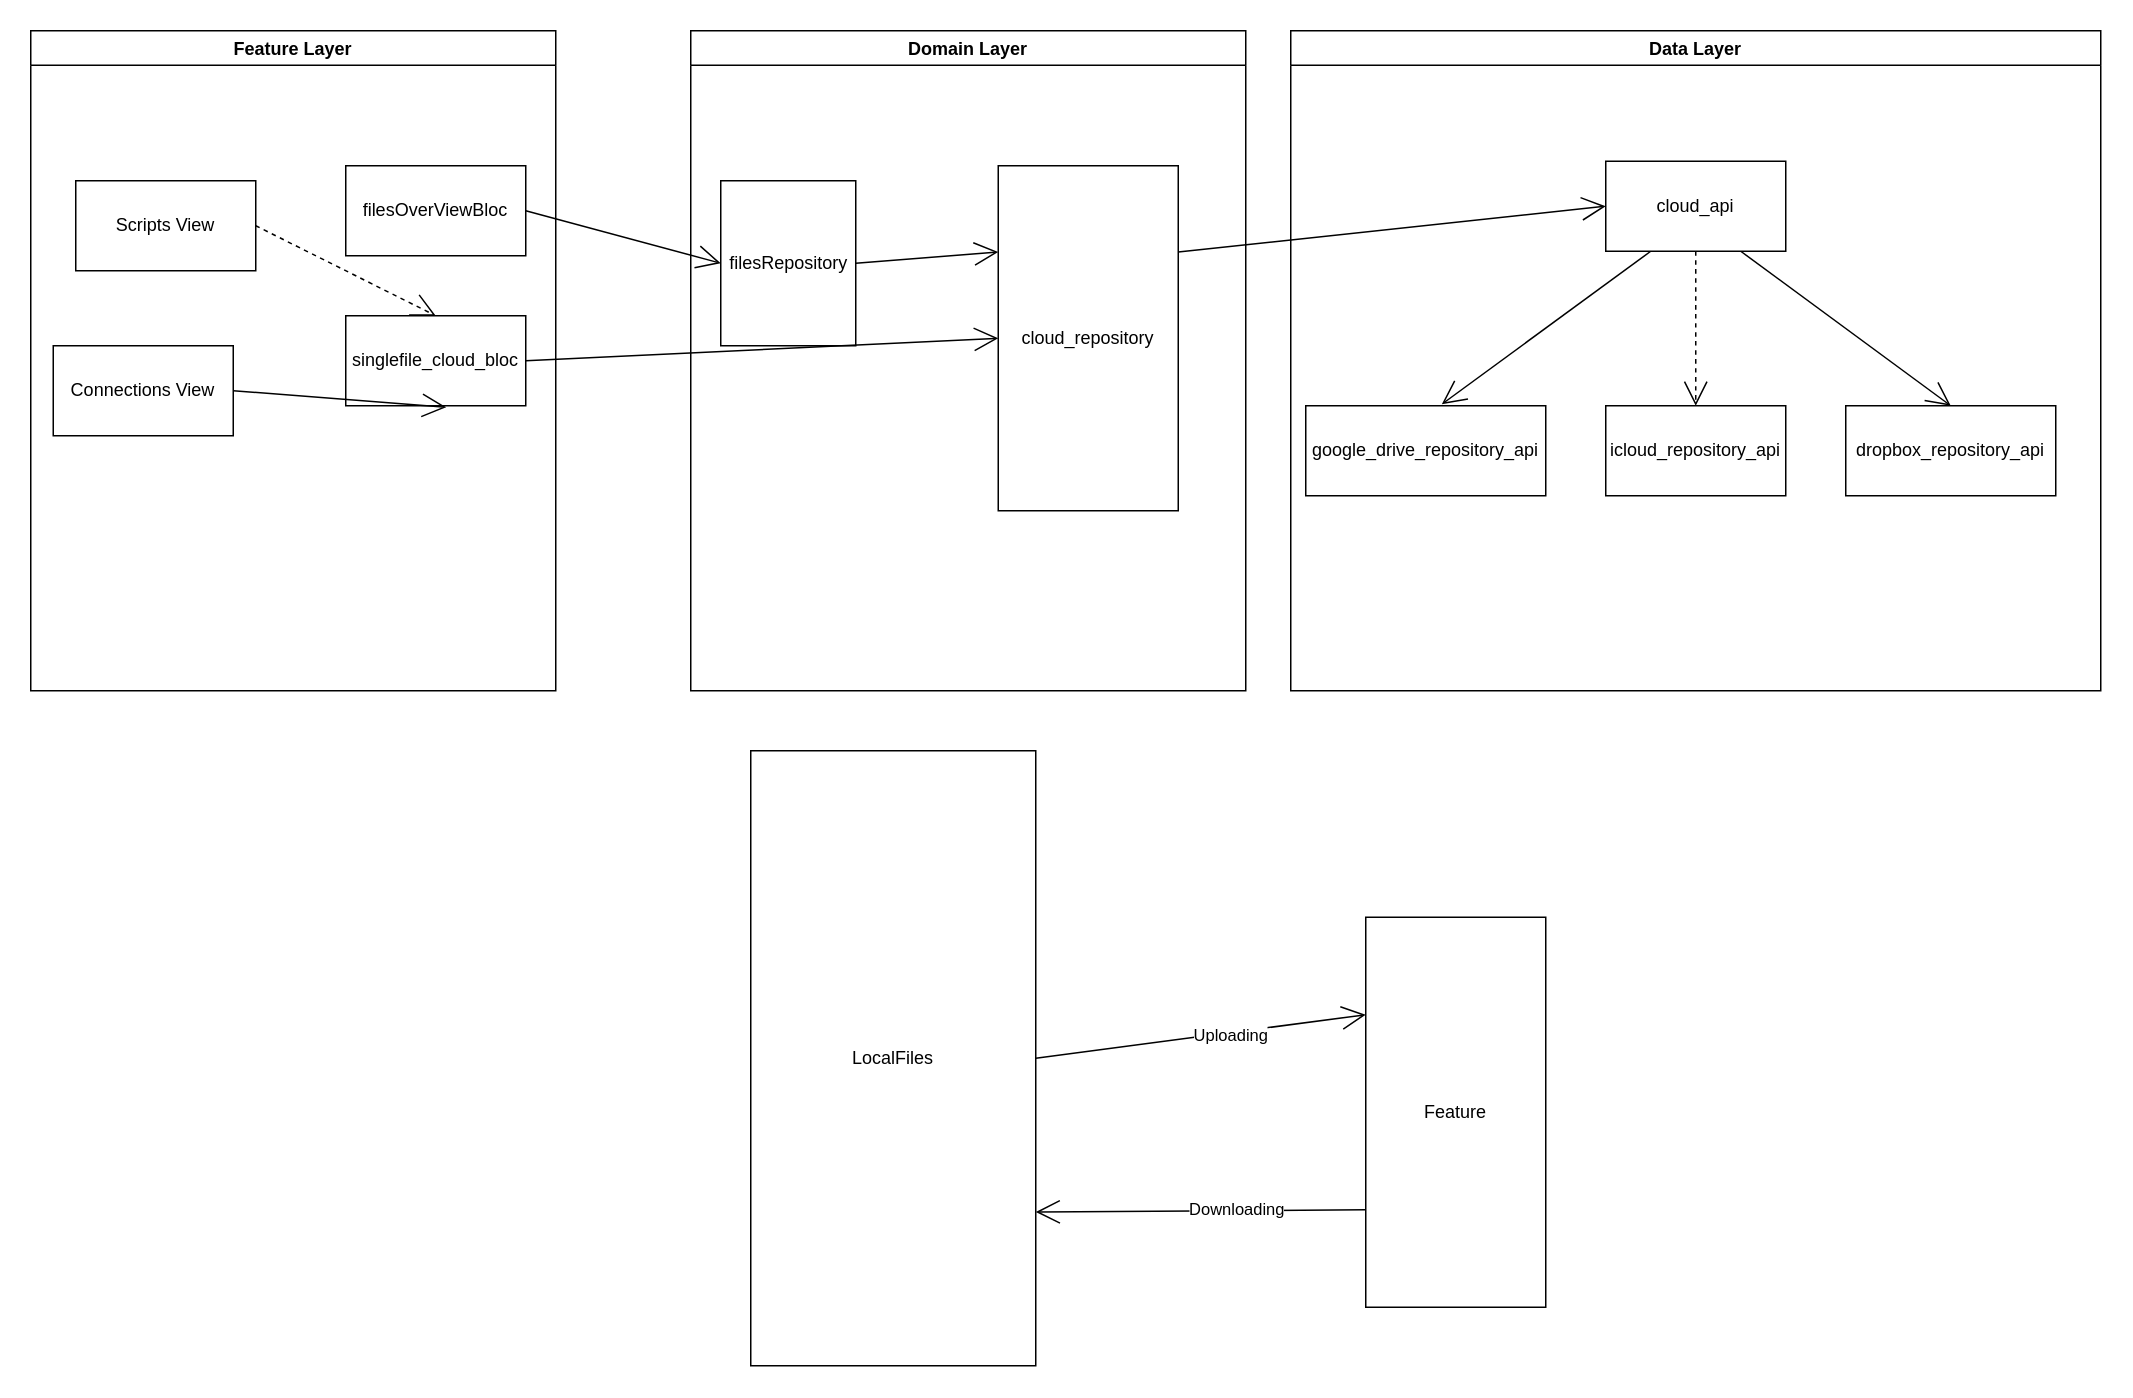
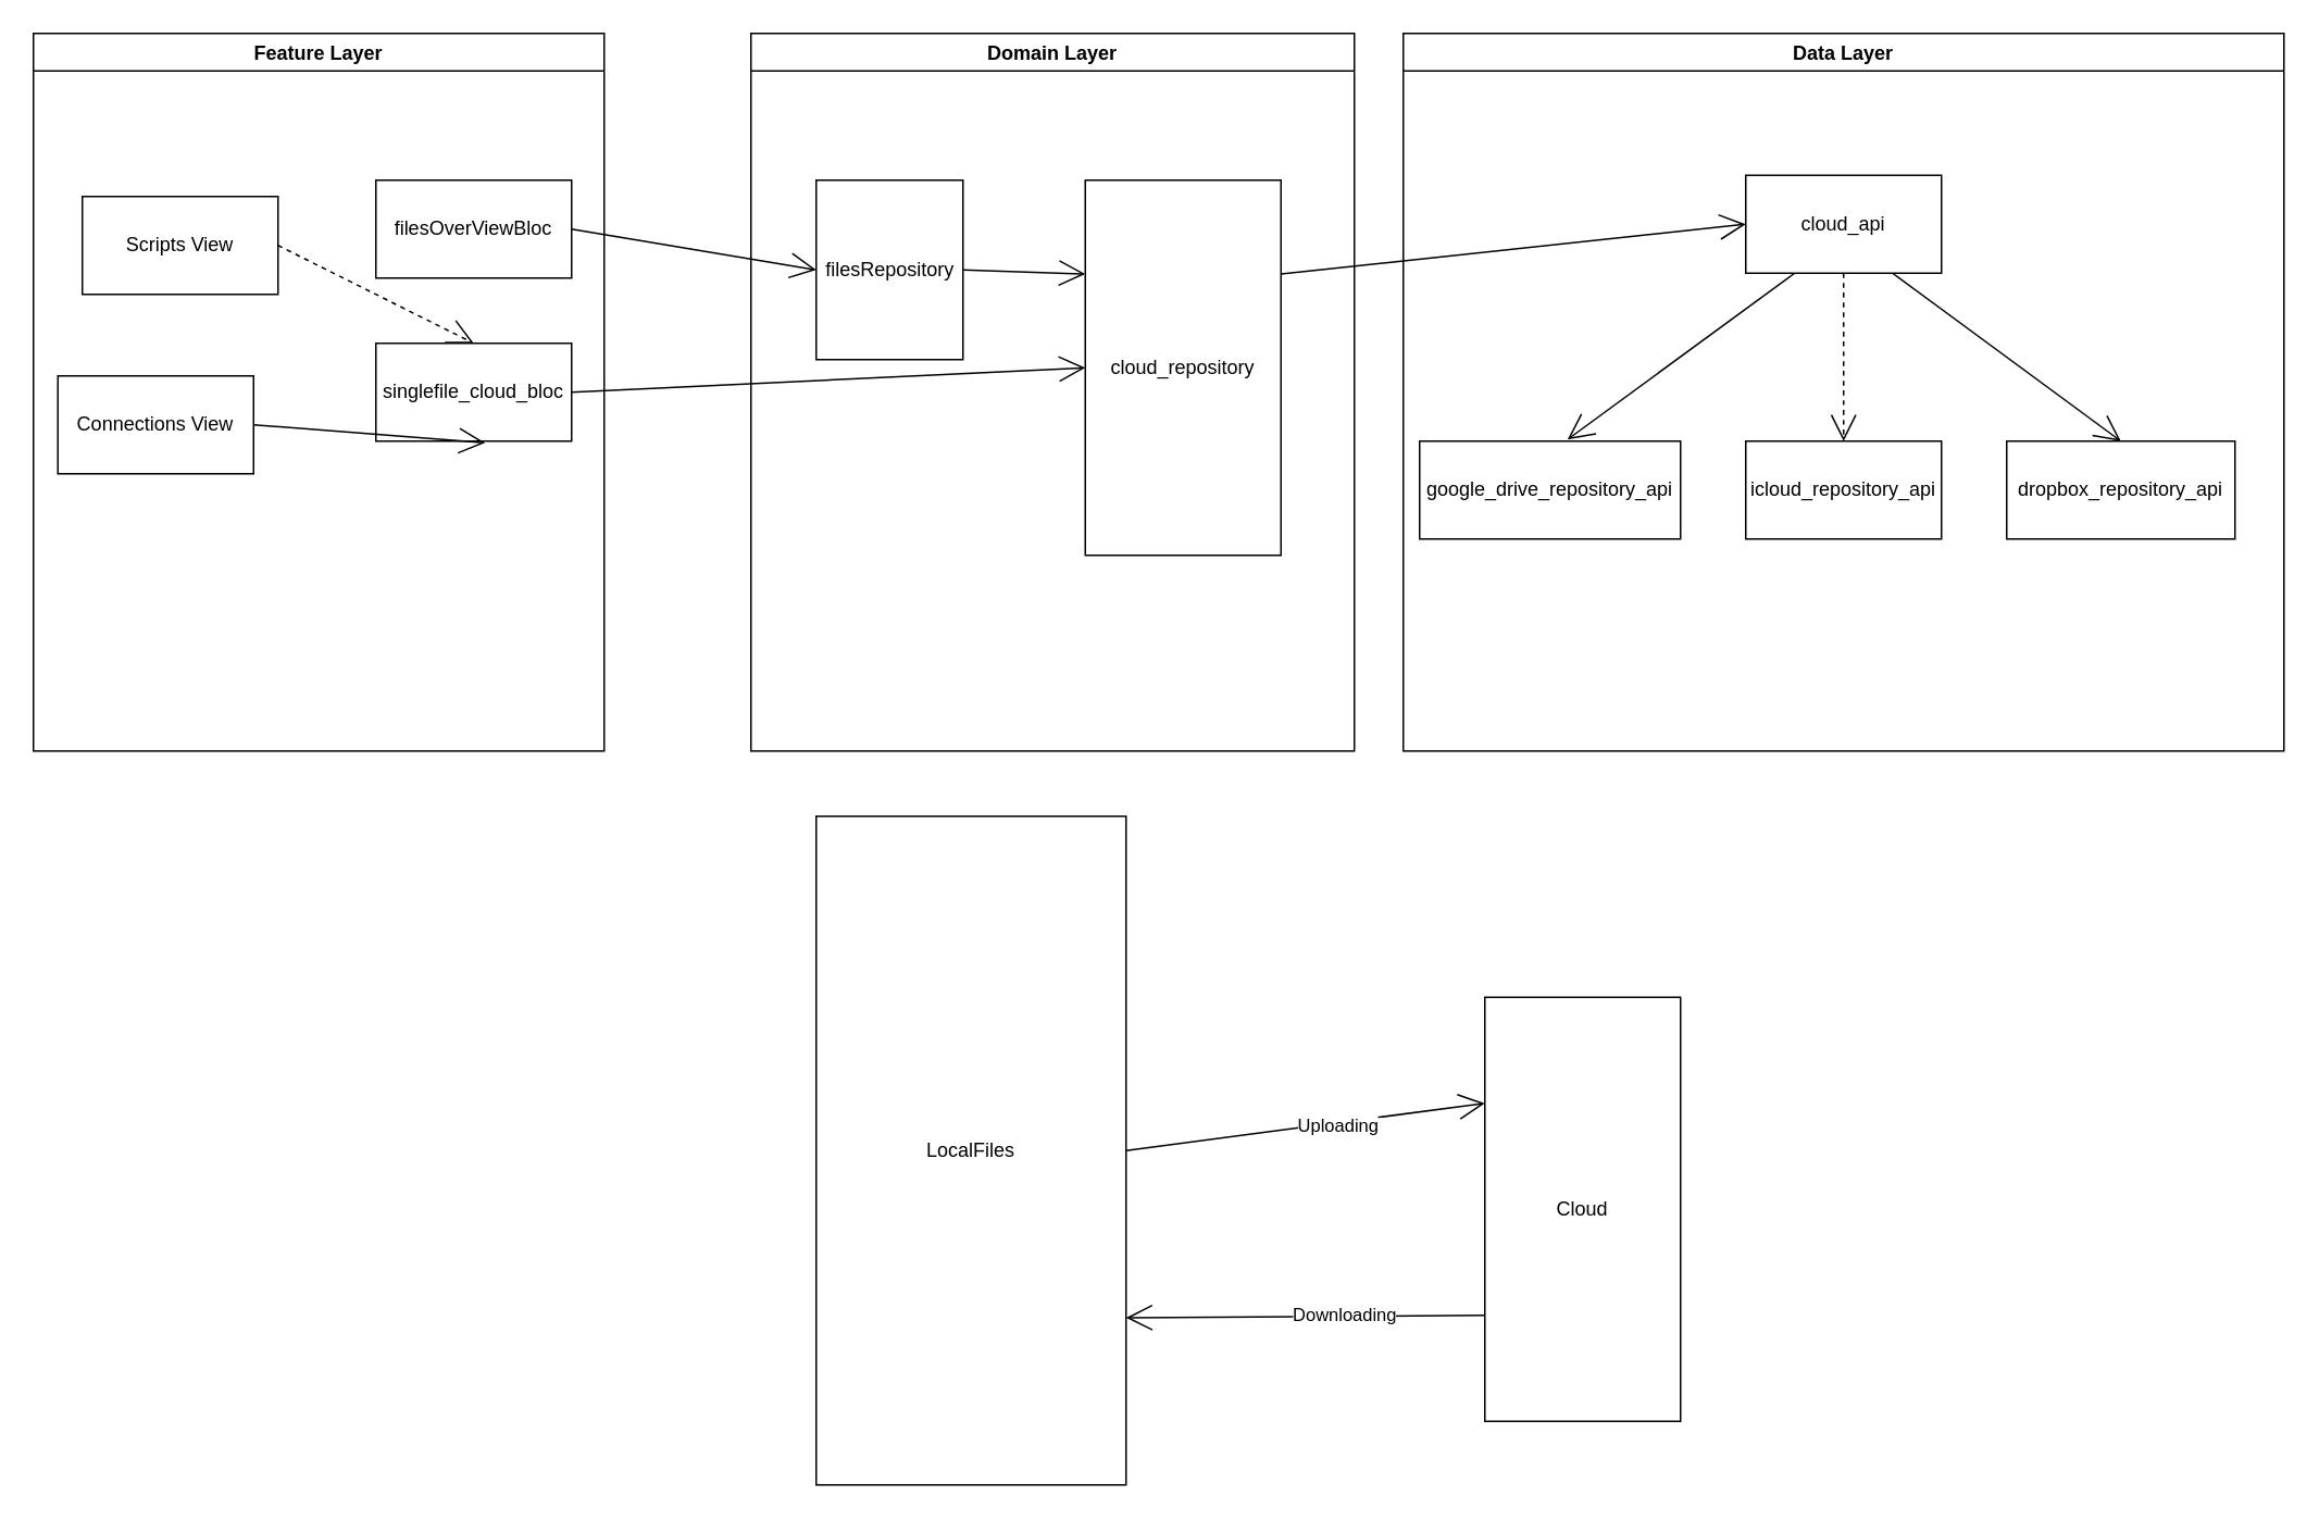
- <mxCell id="5" value="filesRepository" style="html=1;hachureGap=4;pointerEvents=0;" parent="2" vertex="1"><mxGeometry x="20" y="100" width="90" height="110" as="geometry" /></mxCell>
+ <mxCell id="5" value="filesRepository" style="html=1;hachureGap=4;pointerEvents=0;" parent="2" vertex="1"><mxGeometry x="40" y="90" width="90" height="110" as="geometry" /></mxCell>
- <mxCell id="29" value="Feature" style="rounded=0;whiteSpace=wrap;html=1;hachureGap=4;pointerEvents=0;" vertex="1" parent="1"><mxGeometry x="910" y="611" width="120" height="260" as="geometry" /></mxCell>
+ <mxCell id="29" value="Cloud" style="rounded=0;whiteSpace=wrap;html=1;hachureGap=4;pointerEvents=0;" vertex="1" parent="1"><mxGeometry x="910" y="611" width="120" height="260" as="geometry" /></mxCell>
